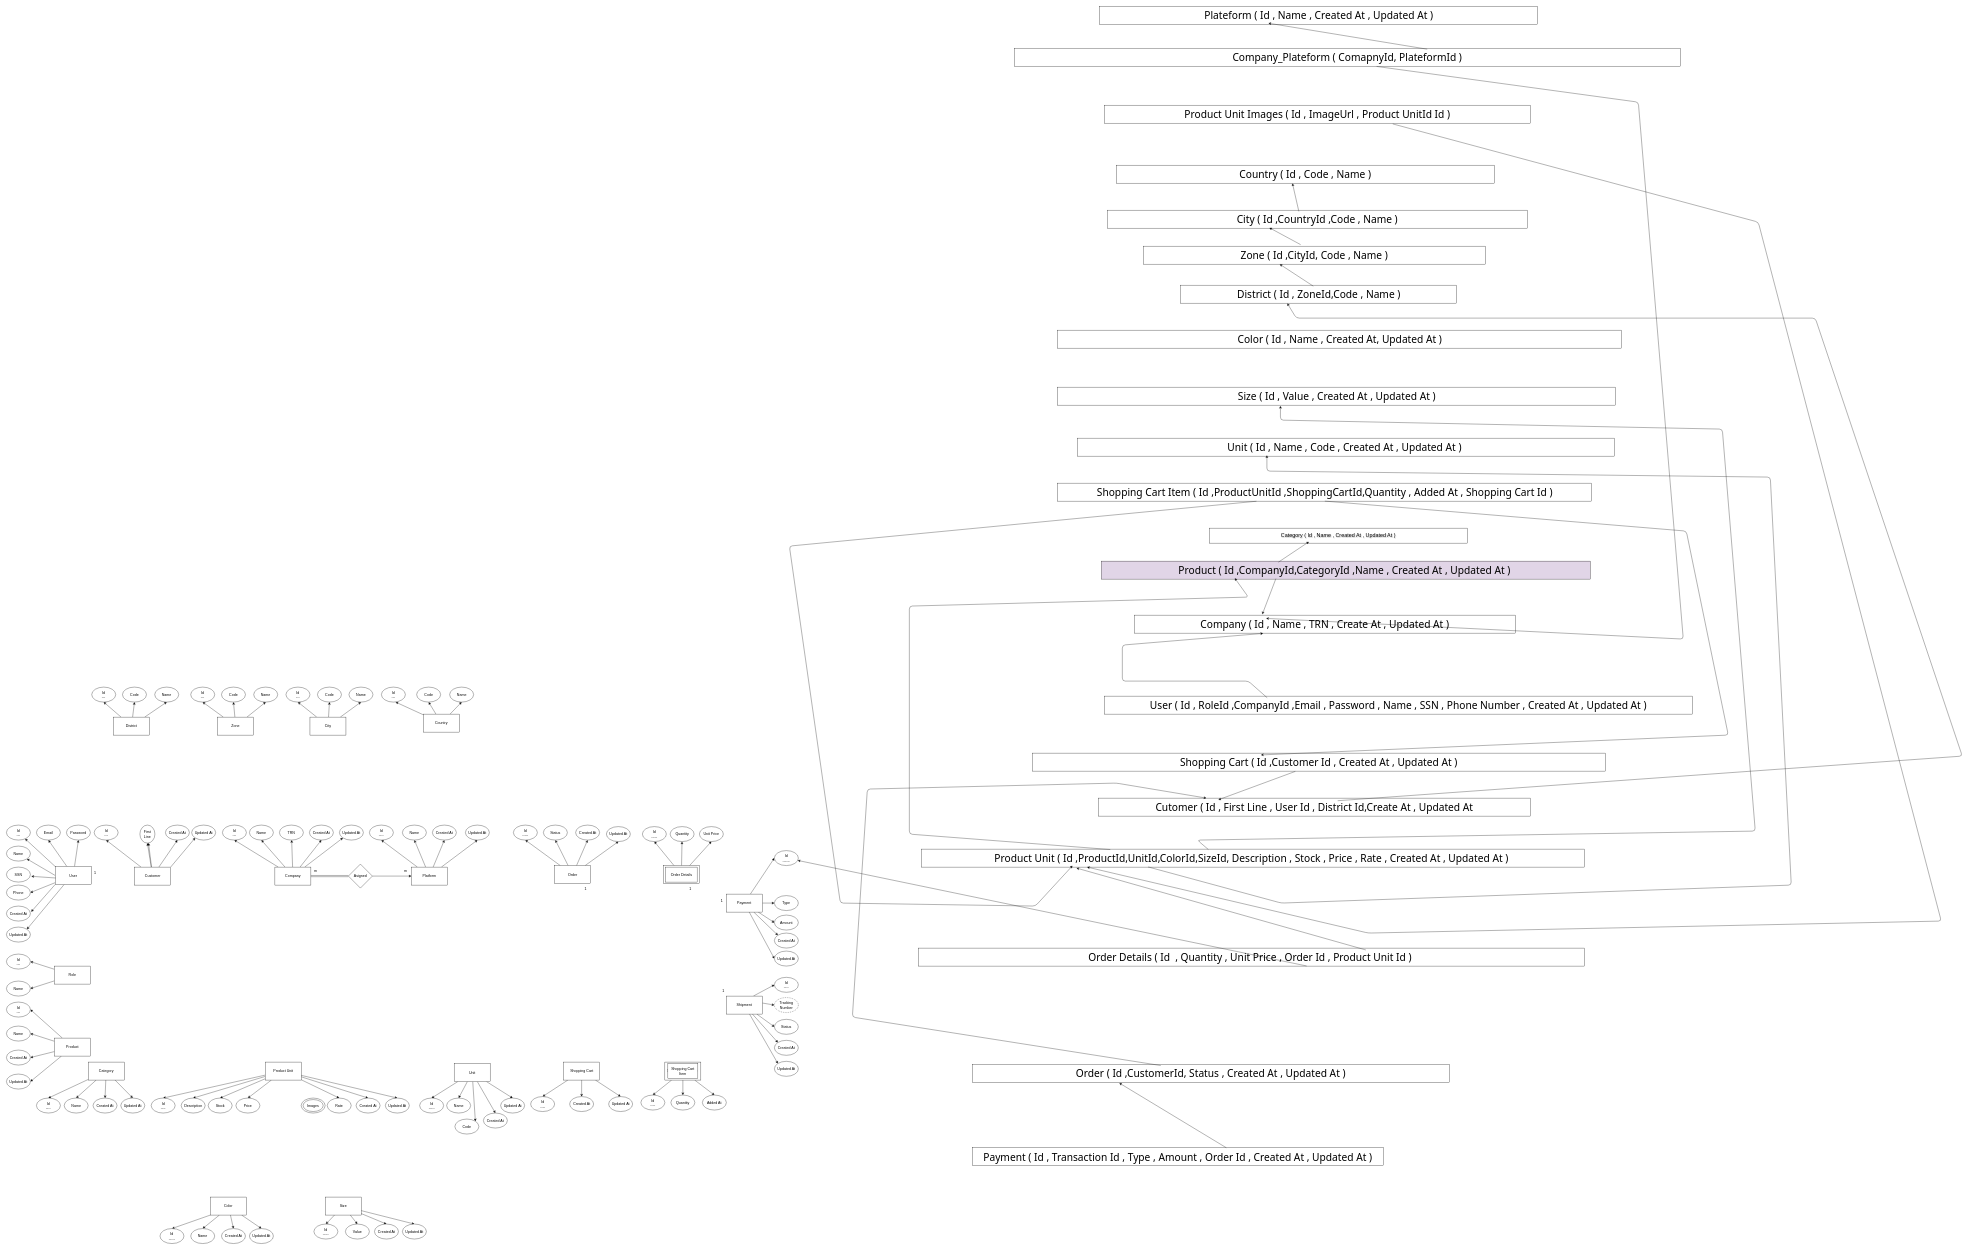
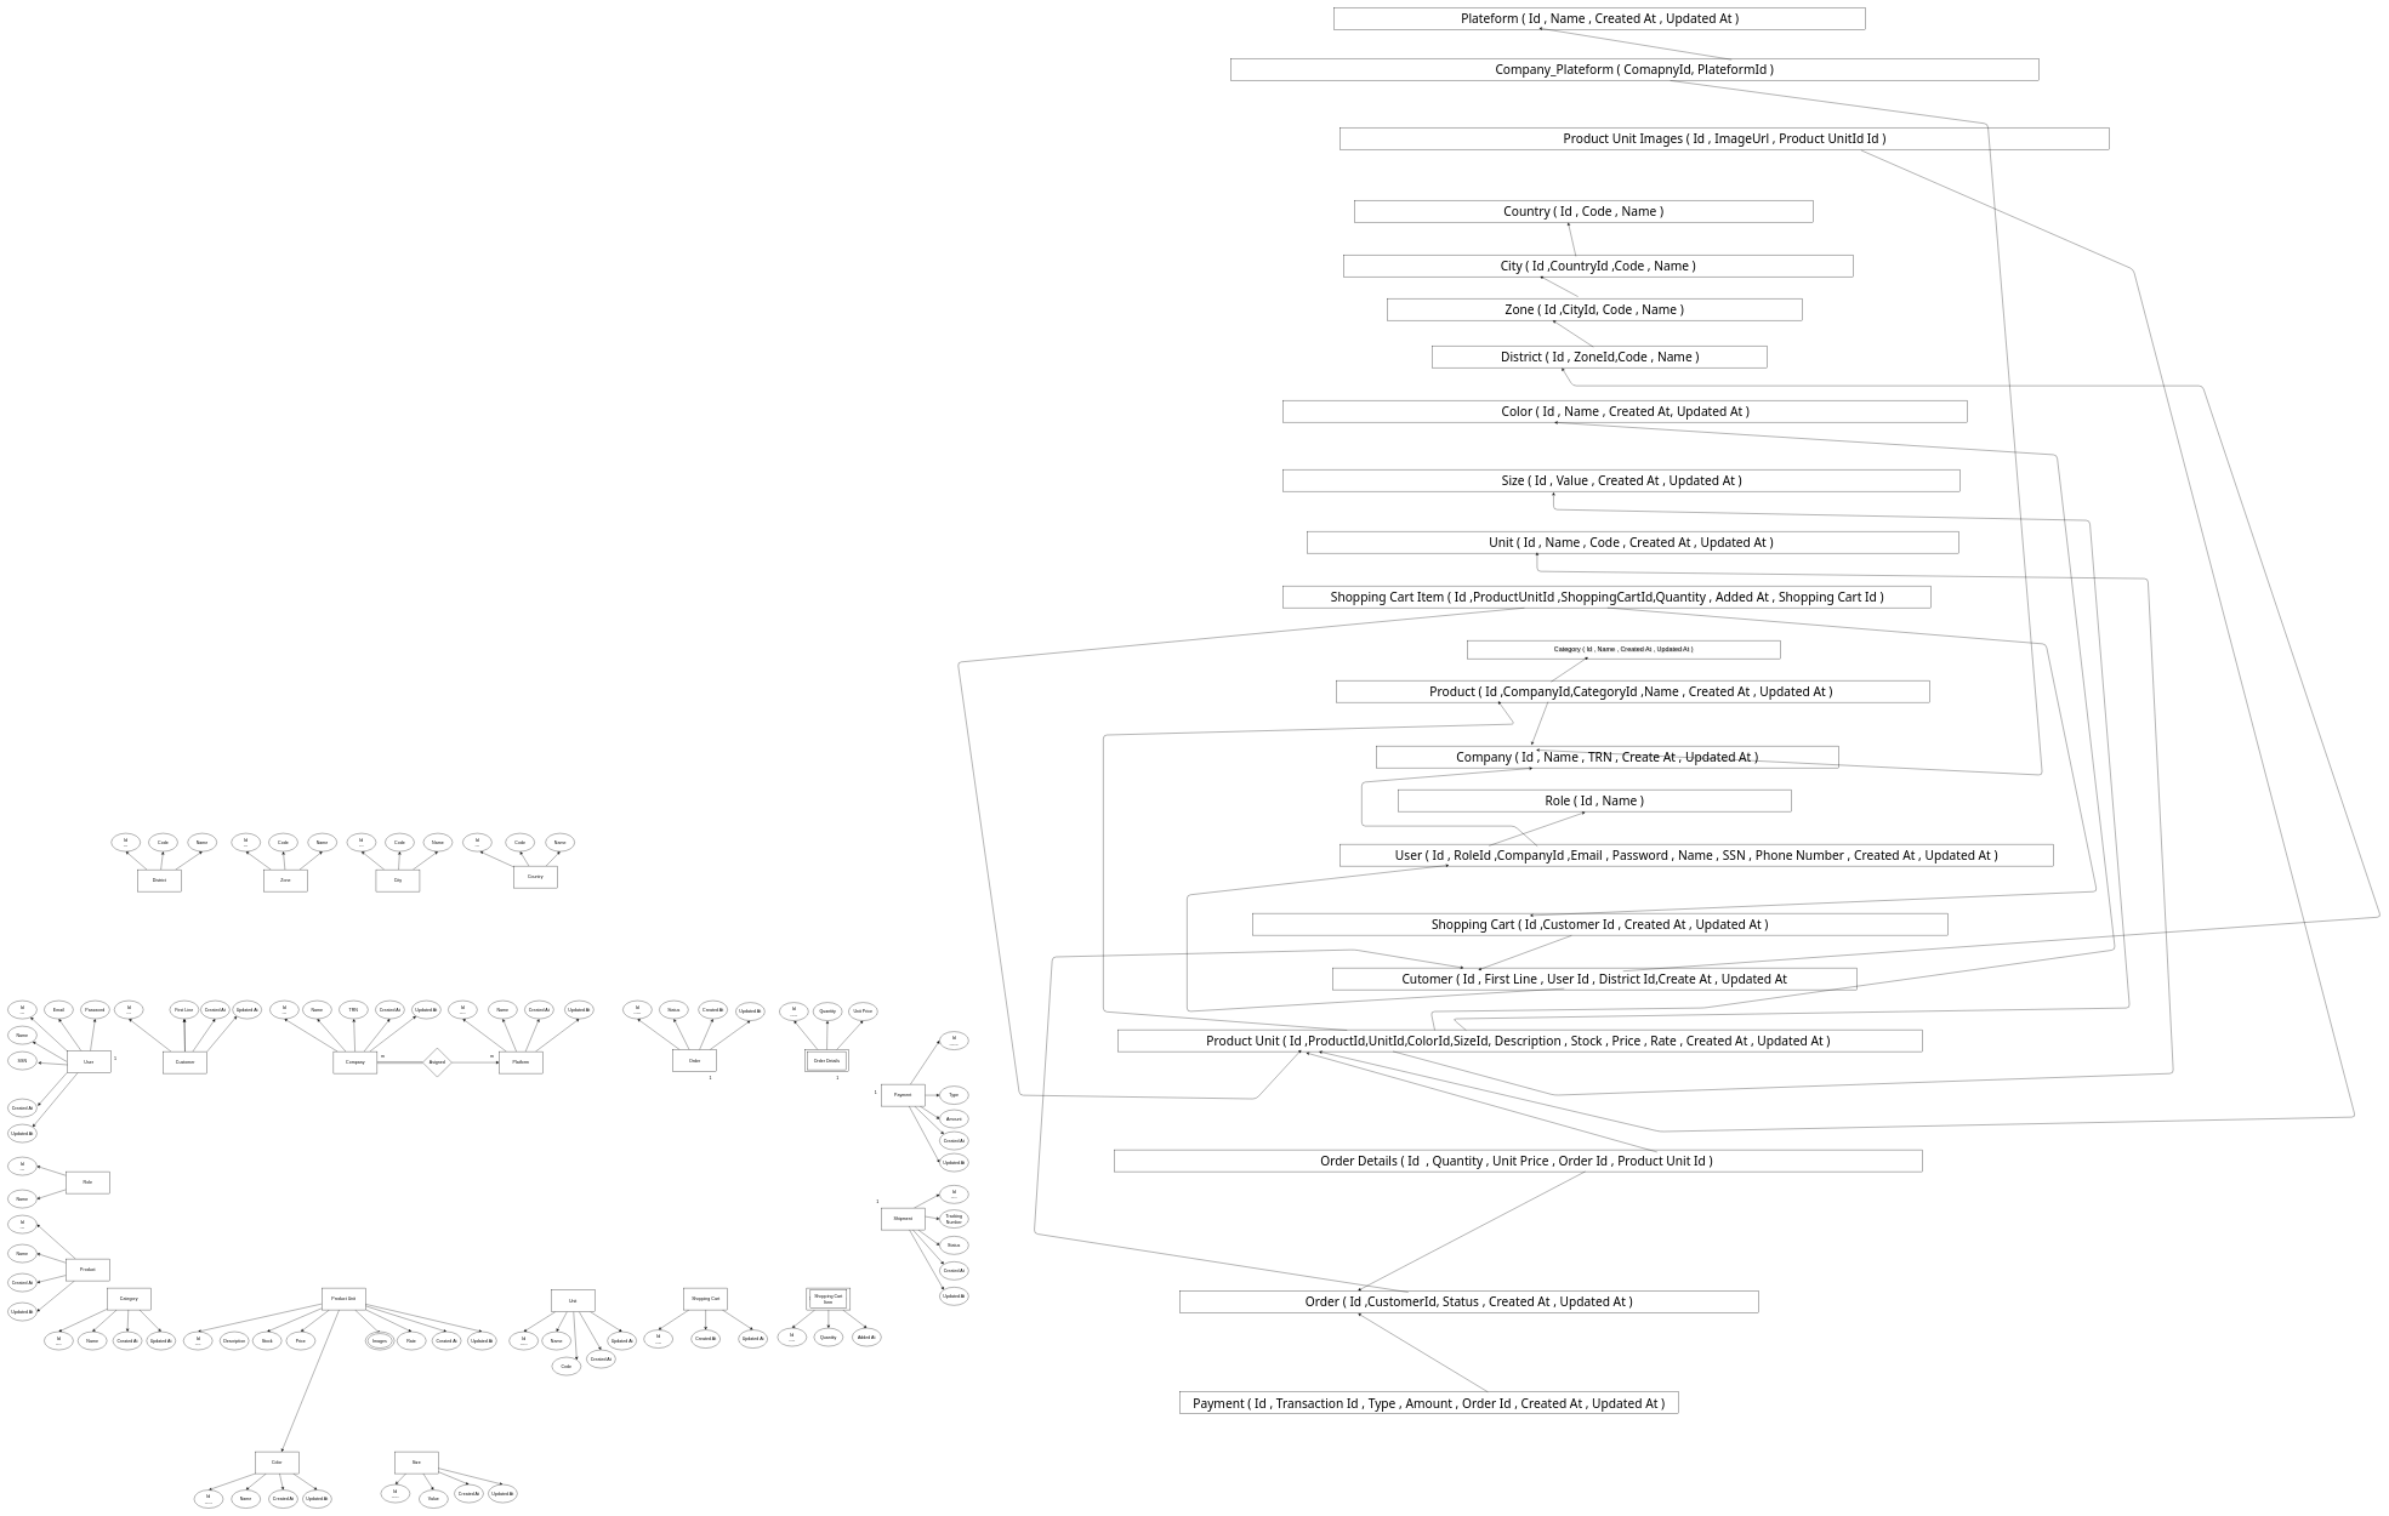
- <mxCell id="225" value="&lt;span style=&quot;color: rgb(0, 0, 0); font-family: Aptos, &amp;quot;Segoe UI&amp;quot;, &amp;quot;Helvetica Neue&amp;quot;, sans-serif; font-size: 34px; text-align: left; white-space-collapse: preserve;&quot;&gt;Product Unit Images ( Id , ImageUrl , Product UnitId Id )&lt;/span&gt;" style="whiteSpace=wrap;html=1;" parent="1" vertex="1"><mxGeometry x="3680" y="350" width="1420" height="60" as="geometry" /></mxCell>
+ <mxCell id="225" value="&lt;span style=&quot;color: rgb(0, 0, 0); font-family: Aptos, &amp;quot;Segoe UI&amp;quot;, &amp;quot;Helvetica Neue&amp;quot;, sans-serif; font-size: 34px; text-align: left; white-space-collapse: preserve;&quot;&gt;Product Unit Images ( Id , ImageUrl , Product UnitId Id )&lt;/span&gt;" style="whiteSpace=wrap;html=1;" parent="1" vertex="1"><mxGeometry x="3680" y="350" width="2115" height="60" as="geometry" /></mxCell>
+ <mxCell id="246" value="" style="endArrow=classic;html=1;exitX=0.394;exitY=0.025;exitDx=0;exitDy=0;exitPerimeter=0;entryX=0.396;entryY=1.012;entryDx=0;entryDy=0;entryPerimeter=0;" parent="1" source="224" target="228" edge="1"><mxGeometry width="50" height="50" relative="1" as="geometry"><mxPoint x="4410" y="2300" as="sourcePoint" /><mxPoint x="4270" y="1400" as="targetPoint" /><Array as="points"><mxPoint x="3930" y="2780" /><mxPoint x="4680" y="2770" /><mxPoint x="5810" y="2610" /><mxPoint x="5650" y="1250" /></Array></mxGeometry></mxCell>
- <mxCell id="223" value="&lt;span style=&quot;color: rgb(0, 0, 0); font-family: Aptos, &amp;quot;Segoe UI&amp;quot;, &amp;quot;Helvetica Neue&amp;quot;, sans-serif; font-size: 34px; text-align: left; white-space-collapse: preserve;&quot;&gt;Product ( Id ,CompanyId,CategoryId ,Name , Created At , Updated At ) &lt;/span&gt;" style="whiteSpace=wrap;html=1;fillColor=#e1d5e7;" parent="1" vertex="1"><mxGeometry x="3670" y="1870" width="1630" height="60" as="geometry" /></mxCell>
+ <mxCell id="223" value="&lt;span style=&quot;color: rgb(0, 0, 0); font-family: Aptos, &amp;quot;Segoe UI&amp;quot;, &amp;quot;Helvetica Neue&amp;quot;, sans-serif; font-size: 34px; text-align: left; white-space-collapse: preserve;&quot;&gt;Product ( Id ,CompanyId,CategoryId ,Name , Created At , Updated At ) &lt;/span&gt;" style="whiteSpace=wrap;html=1;" parent="1" vertex="1"><mxGeometry x="3670" y="1870" width="1630" height="60" as="geometry" /></mxCell>
+ <mxCell id="215" value="&lt;span style=&quot;color: rgb(0, 0, 0); font-family: Aptos, &amp;quot;Segoe UI&amp;quot;, &amp;quot;Helvetica Neue&amp;quot;, sans-serif; font-size: 34px; text-align: left; white-space-collapse: preserve;&quot;&gt;Role ( Id , Name )&lt;/span&gt;" style="whiteSpace=wrap;html=1;" parent="1" vertex="1"><mxGeometry x="3840" y="2170" width="1080" height="60" as="geometry" /></mxCell>
+ <mxCell id="236" value="" style="endArrow=classic;html=1;exitX=0.209;exitY=0.072;exitDx=0;exitDy=0;exitPerimeter=0;entryX=0.476;entryY=1.033;entryDx=0;entryDy=0;entryPerimeter=0;" parent="1" source="214" target="215" edge="1"><mxGeometry width="50" height="50" relative="1" as="geometry"><mxPoint x="4300" y="2240" as="sourcePoint" /><mxPoint x="4350" y="2190" as="targetPoint" /></mxGeometry></mxCell>
+ <mxCell id="235" value="" style="endArrow=classic;html=1;entryX=0.153;entryY=0.961;entryDx=0;entryDy=0;entryPerimeter=0;exitX=0.442;exitY=0.947;exitDx=0;exitDy=0;exitPerimeter=0;" parent="1" source="216" target="214" edge="1"><mxGeometry width="50" height="50" relative="1" as="geometry"><mxPoint x="4310" y="2730" as="sourcePoint" /><mxPoint x="3850" y="2390" as="targetPoint" /><Array as="points"><mxPoint x="3260" y="2780" /><mxPoint x="3260" y="2460" /></Array></mxGeometry></mxCell>
- <mxCell id="188" value="First Line" style="ellipse;whiteSpace=wrap;html=1;" parent="1" vertex="1"><mxGeometry x="465" y="2750" width="50" height="60" as="geometry" /></mxCell>
+ <mxCell id="188" value="First Line" style="ellipse;whiteSpace=wrap;html=1;" parent="1" vertex="1"><mxGeometry x="465" y="2750" width="80" height="50" as="geometry" /></mxCell>
- <mxCell id="232" value="" style="endArrow=classic;html=1;exitX=0.583;exitY=0.994;exitDx=0;exitDy=0;exitPerimeter=0;" parent="1" source="230" target="134" edge="1"><mxGeometry width="50" height="50" relative="1" as="geometry"><mxPoint x="4000" y="3170" as="sourcePoint" /><mxPoint x="4050" y="3120" as="targetPoint" /></mxGeometry></mxCell>
+ <mxCell id="232" value="" style="endArrow=classic;html=1;exitX=0.583;exitY=0.994;exitDx=0;exitDy=0;exitPerimeter=0;entryX=0.308;entryY=-0.017;entryDx=0;entryDy=0;entryPerimeter=0;" parent="1" source="230" target="211" edge="1"><mxGeometry width="50" height="50" relative="1" as="geometry"><mxPoint x="4000" y="3170" as="sourcePoint" /><mxPoint x="4050" y="3120" as="targetPoint" /></mxGeometry></mxCell>
- <mxCell id="6" style="edgeStyle=none;html=1;entryX=1;entryY=0.5;entryDx=0;entryDy=0;" parent="1" source="8" target="14" edge="1"><mxGeometry relative="1" as="geometry" /></mxCell>
- <mxCell id="14" value="Phone" style="ellipse;whiteSpace=wrap;html=1;" parent="1" vertex="1"><mxGeometry x="20" y="2950" width="80" height="50" as="geometry" /></mxCell>
- <mxCell id="125" value="Tracking Number" style="ellipse;whiteSpace=wrap;html=1;dashed=1;" parent="1" vertex="1"><mxGeometry x="2580" y="3325" width="80" height="50" as="geometry" /></mxCell>
+ <mxCell id="125" value="Tracking Number" style="ellipse;whiteSpace=wrap;html=1;" parent="1" vertex="1"><mxGeometry x="2580" y="3325" width="80" height="50" as="geometry" /></mxCell>
+ <mxCell id="62" style="edgeStyle=none;html=1;entryX=0.5;entryY=0;entryDx=0;entryDy=0;" parent="1" source="70" target="79" edge="1"><mxGeometry relative="1" as="geometry" /></mxCell>
- <mxCell id="68" style="edgeStyle=none;html=1;entryX=0.5;entryY=0;entryDx=0;entryDy=0;" parent="1" source="70" target="74" edge="1"><mxGeometry relative="1" as="geometry" /></mxCell>
+ <mxCell id="68" style="edgeStyle=none;html=1;" parent="1" source="70" target="197" edge="1"><mxGeometry relative="1" as="geometry" /></mxCell>
- <mxCell id="206" value="Value" style="ellipse;whiteSpace=wrap;html=1;" parent="1" vertex="1"><mxGeometry x="1150" y="4080" width="80" height="50" as="geometry" /></mxCell>
+ <mxCell id="206" value="Value" style="ellipse;whiteSpace=wrap;html=1;" parent="1" vertex="1"><mxGeometry x="1150" y="4095" width="80" height="50" as="geometry" /></mxCell>
